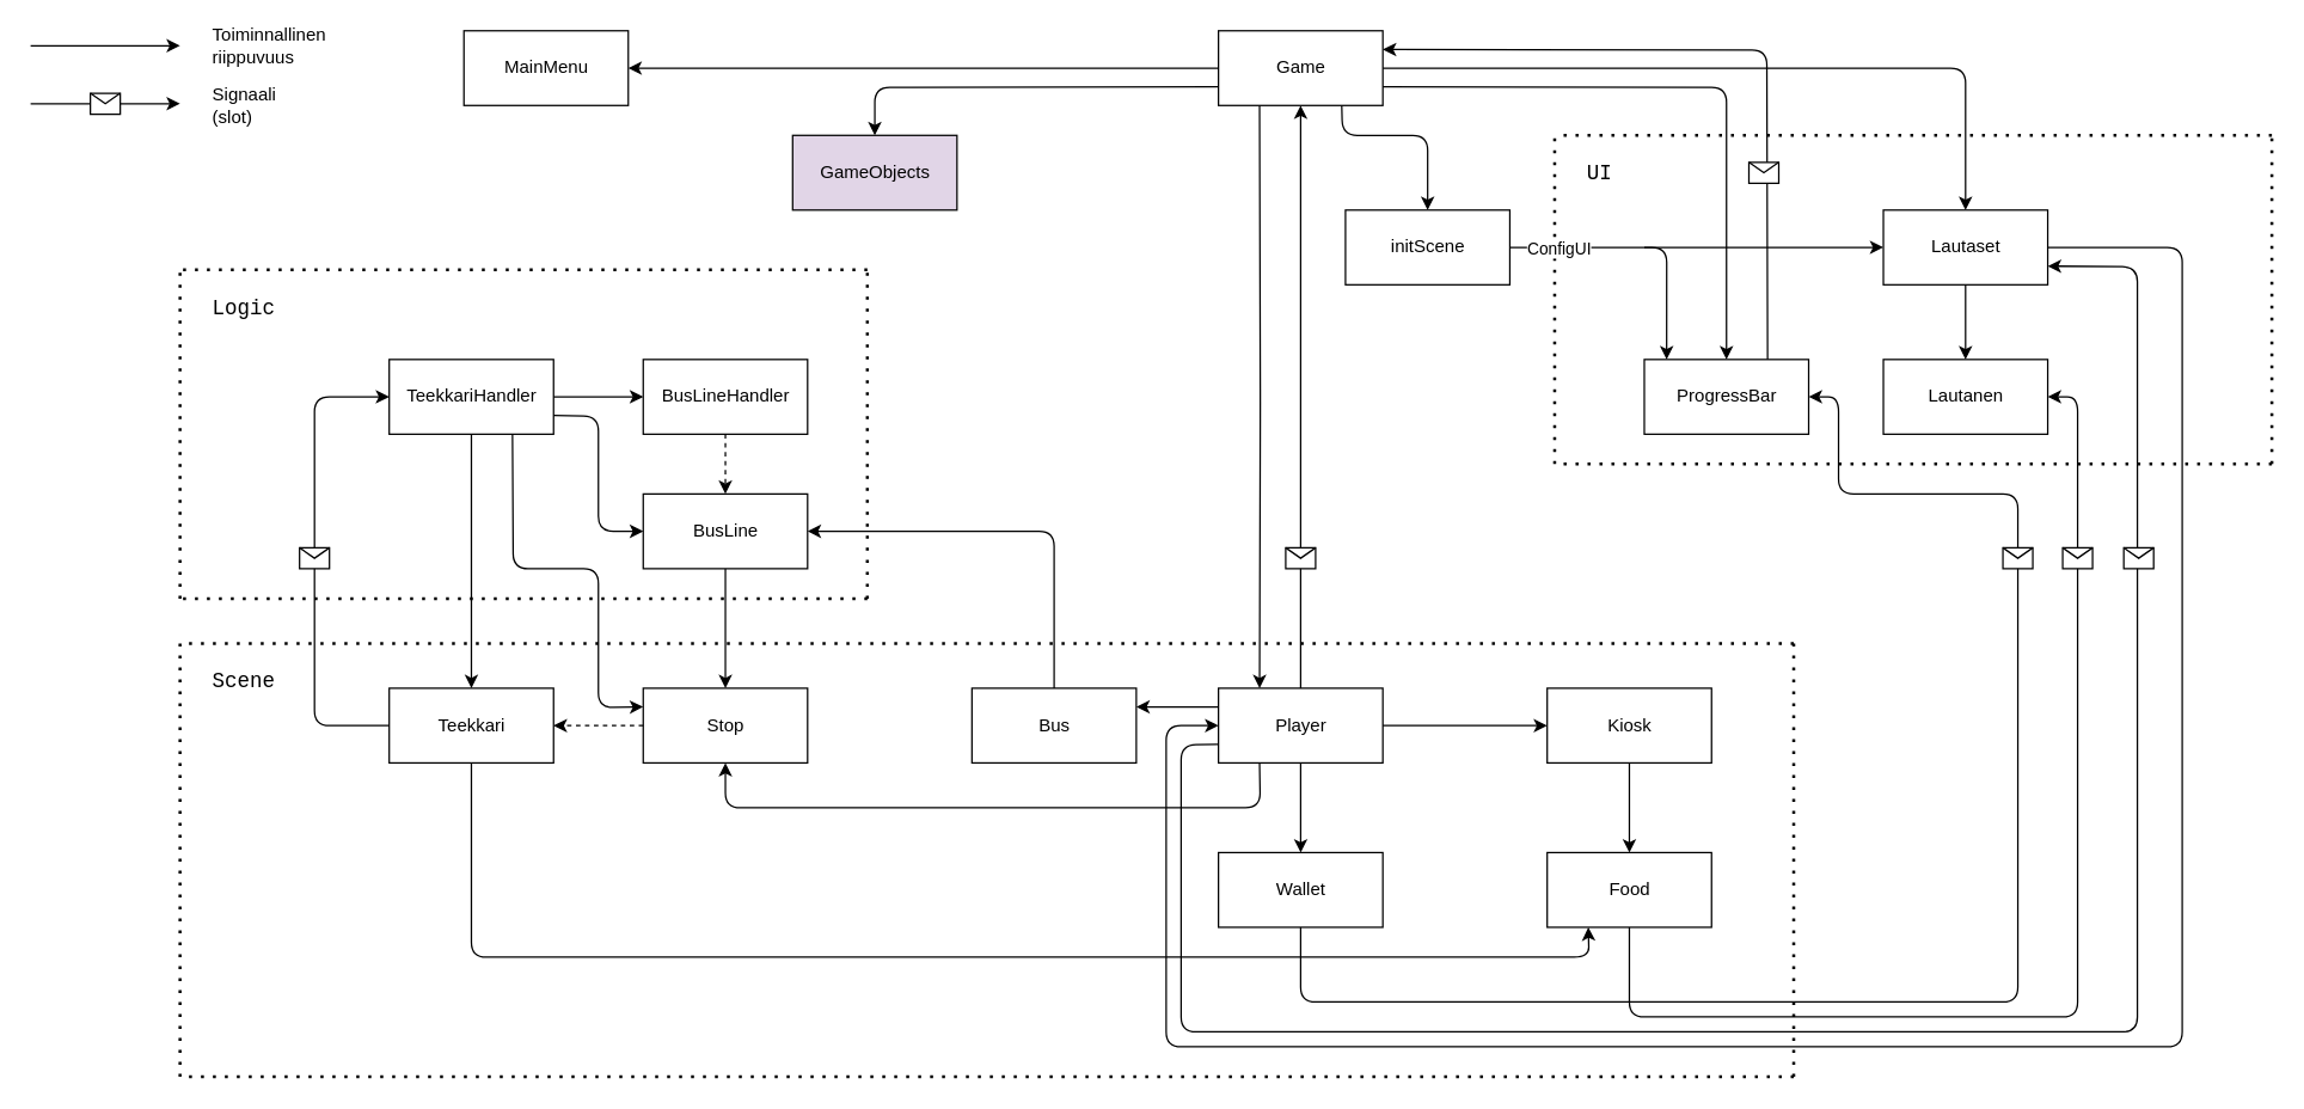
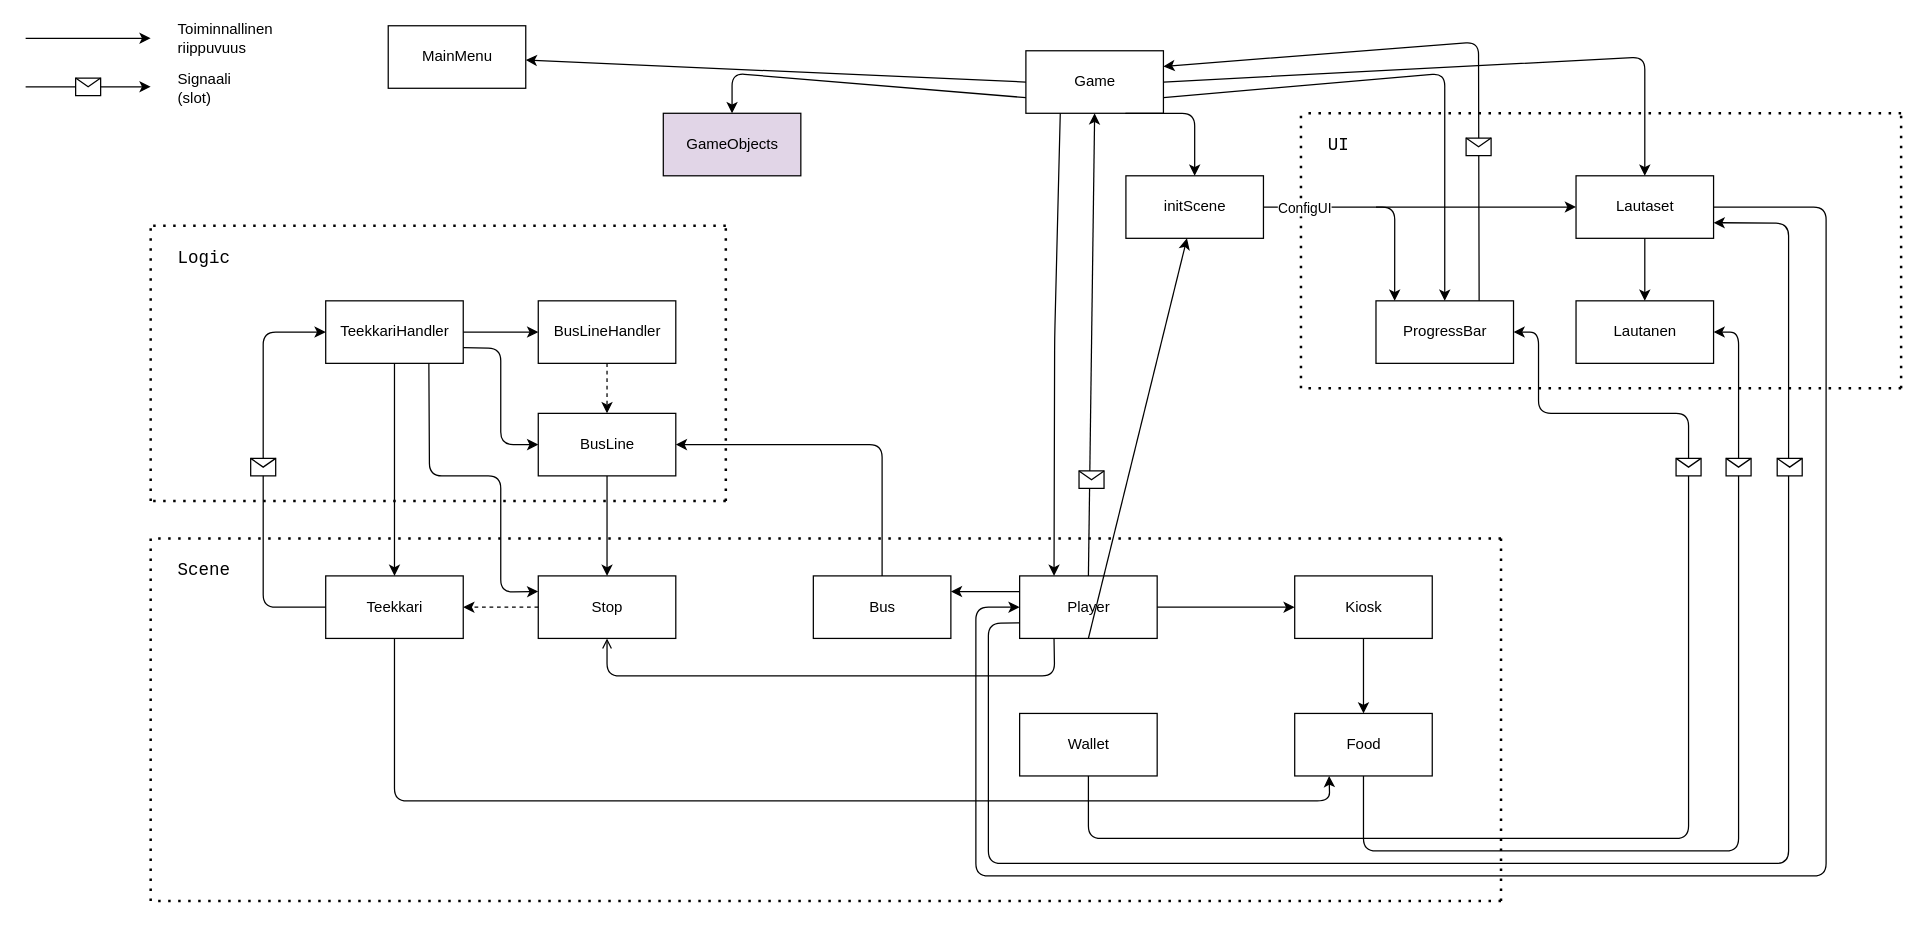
- <mxCell id="2" value="Game" style="html=1;" parent="1" vertex="1"><mxGeometry x="815" y="20" width="110" height="50" as="geometry" /></mxCell>
+ <mxCell id="2" value="Game" style="html=1;" parent="1" vertex="1"><mxGeometry x="820" y="40" width="110" height="50" as="geometry" /></mxCell>
- <mxCell id="34" value="" style="endArrow=classic;html=1;exitX=0.25;exitY=1;exitDx=0;exitDy=0;entryX=0.5;entryY=1;entryDx=0;entryDy=0;" parent="1" source="24" target="27" edge="1"><mxGeometry width="50" height="50" relative="1" as="geometry"><mxPoint x="670" y="510" as="sourcePoint" /><mxPoint x="670" y="640" as="targetPoint" /><Array as="points"><mxPoint x="843" y="540" /><mxPoint x="485" y="540" /></Array></mxGeometry></mxCell>
+ <mxCell id="34" value="" style="endArrow=open;html=1;exitX=0.25;exitY=1;exitDx=0;exitDy=0;entryX=0.5;entryY=1;entryDx=0;entryDy=0;" parent="1" source="24" target="27" edge="1"><mxGeometry width="50" height="50" relative="1" as="geometry"><mxPoint x="670" y="510" as="sourcePoint" /><mxPoint x="670" y="640" as="targetPoint" /><Array as="points"><mxPoint x="843" y="540" /><mxPoint x="485" y="540" /></Array></mxGeometry></mxCell>
- <mxCell id="36" value="" style="endArrow=classic;html=1;exitX=0.5;exitY=1;exitDx=0;exitDy=0;entryX=0.5;entryY=0;entryDx=0;entryDy=0;" parent="1" source="24" target="32" edge="1"><mxGeometry width="50" height="50" relative="1" as="geometry"><mxPoint x="750" y="570" as="sourcePoint" /><mxPoint x="750" y="700" as="targetPoint" /></mxGeometry></mxCell>
+ <mxCell id="36" value="" style="endArrow=classic;html=1;exitX=0.5;exitY=1;exitDx=0;exitDy=0;" parent="1" source="24" target="3" edge="1"><mxGeometry width="50" height="50" relative="1" as="geometry"><mxPoint x="750" y="570" as="sourcePoint" /><mxPoint x="750" y="700" as="targetPoint" /></mxGeometry></mxCell>
